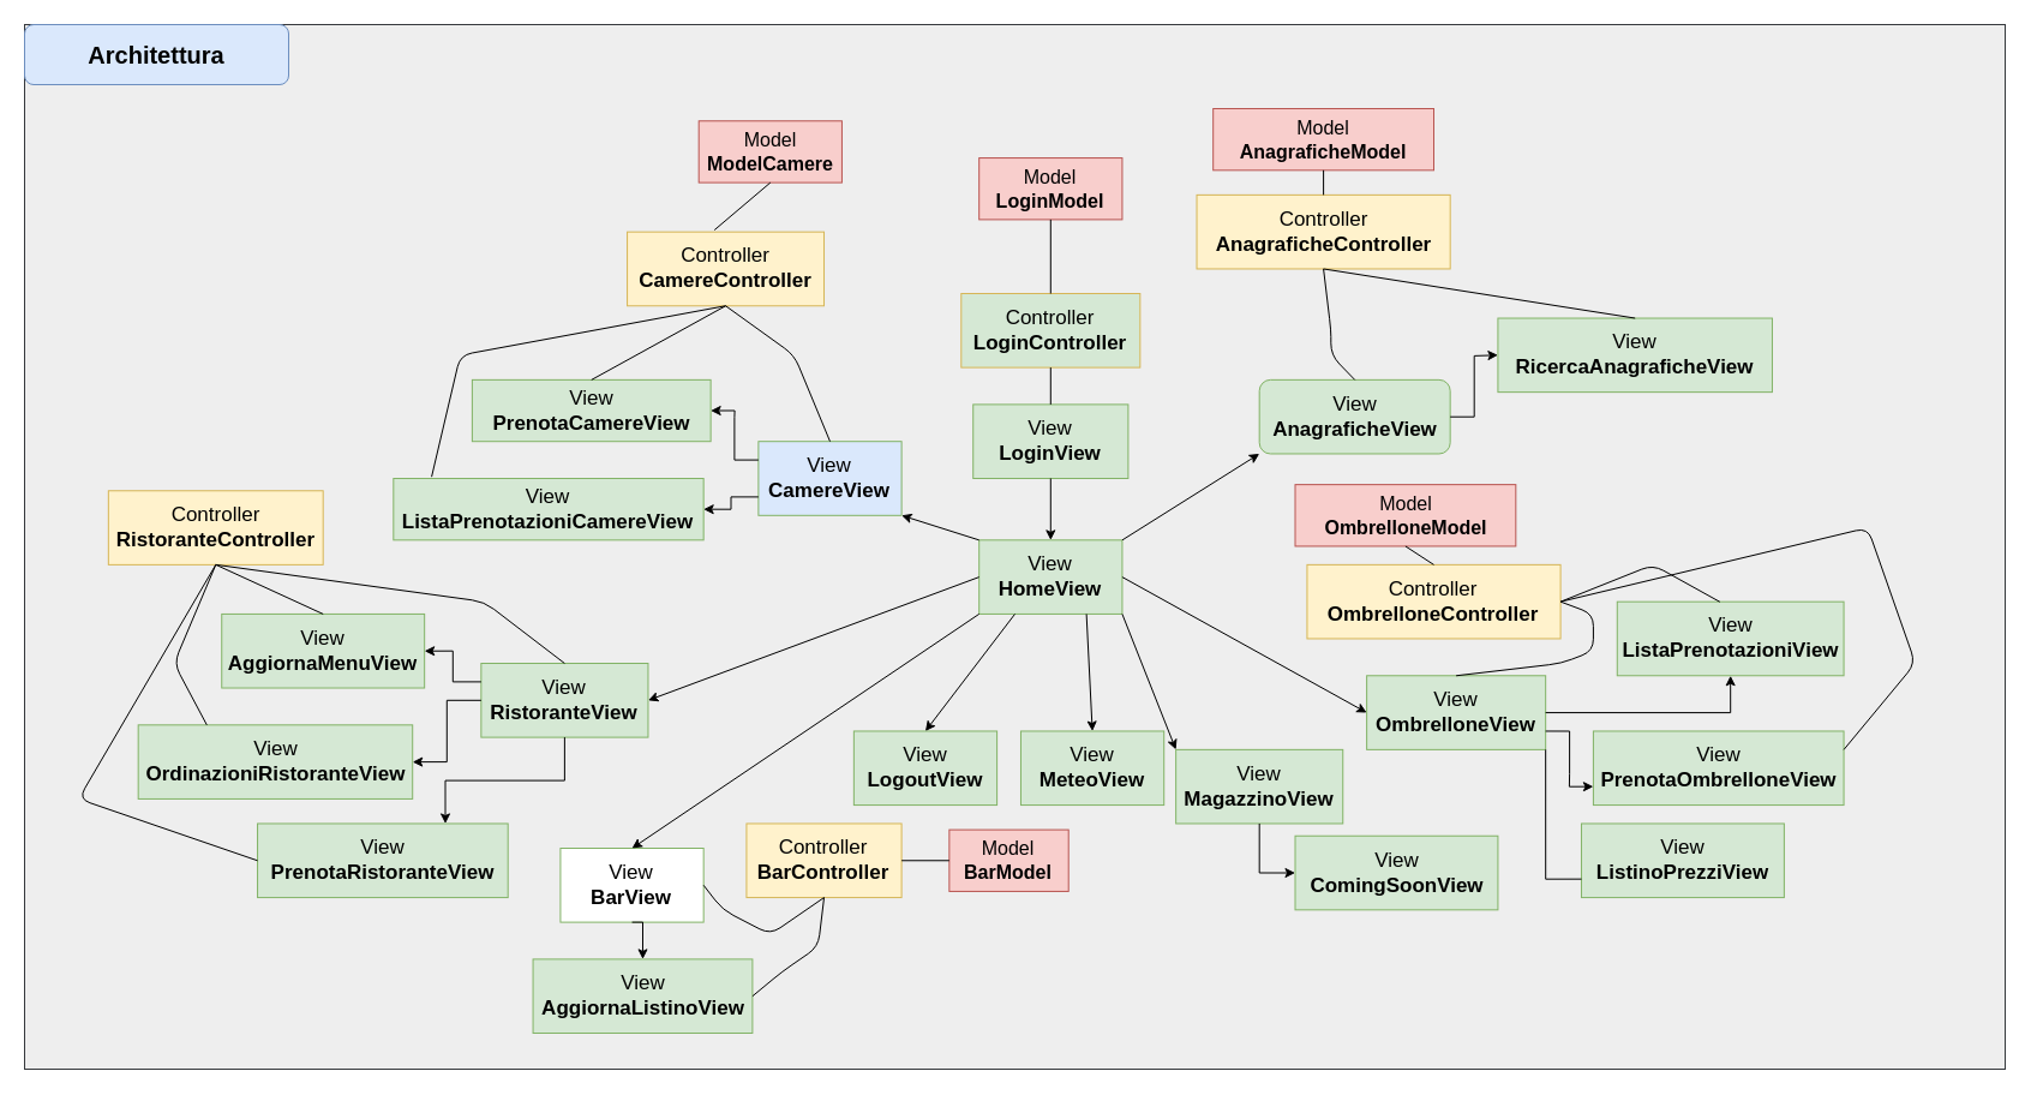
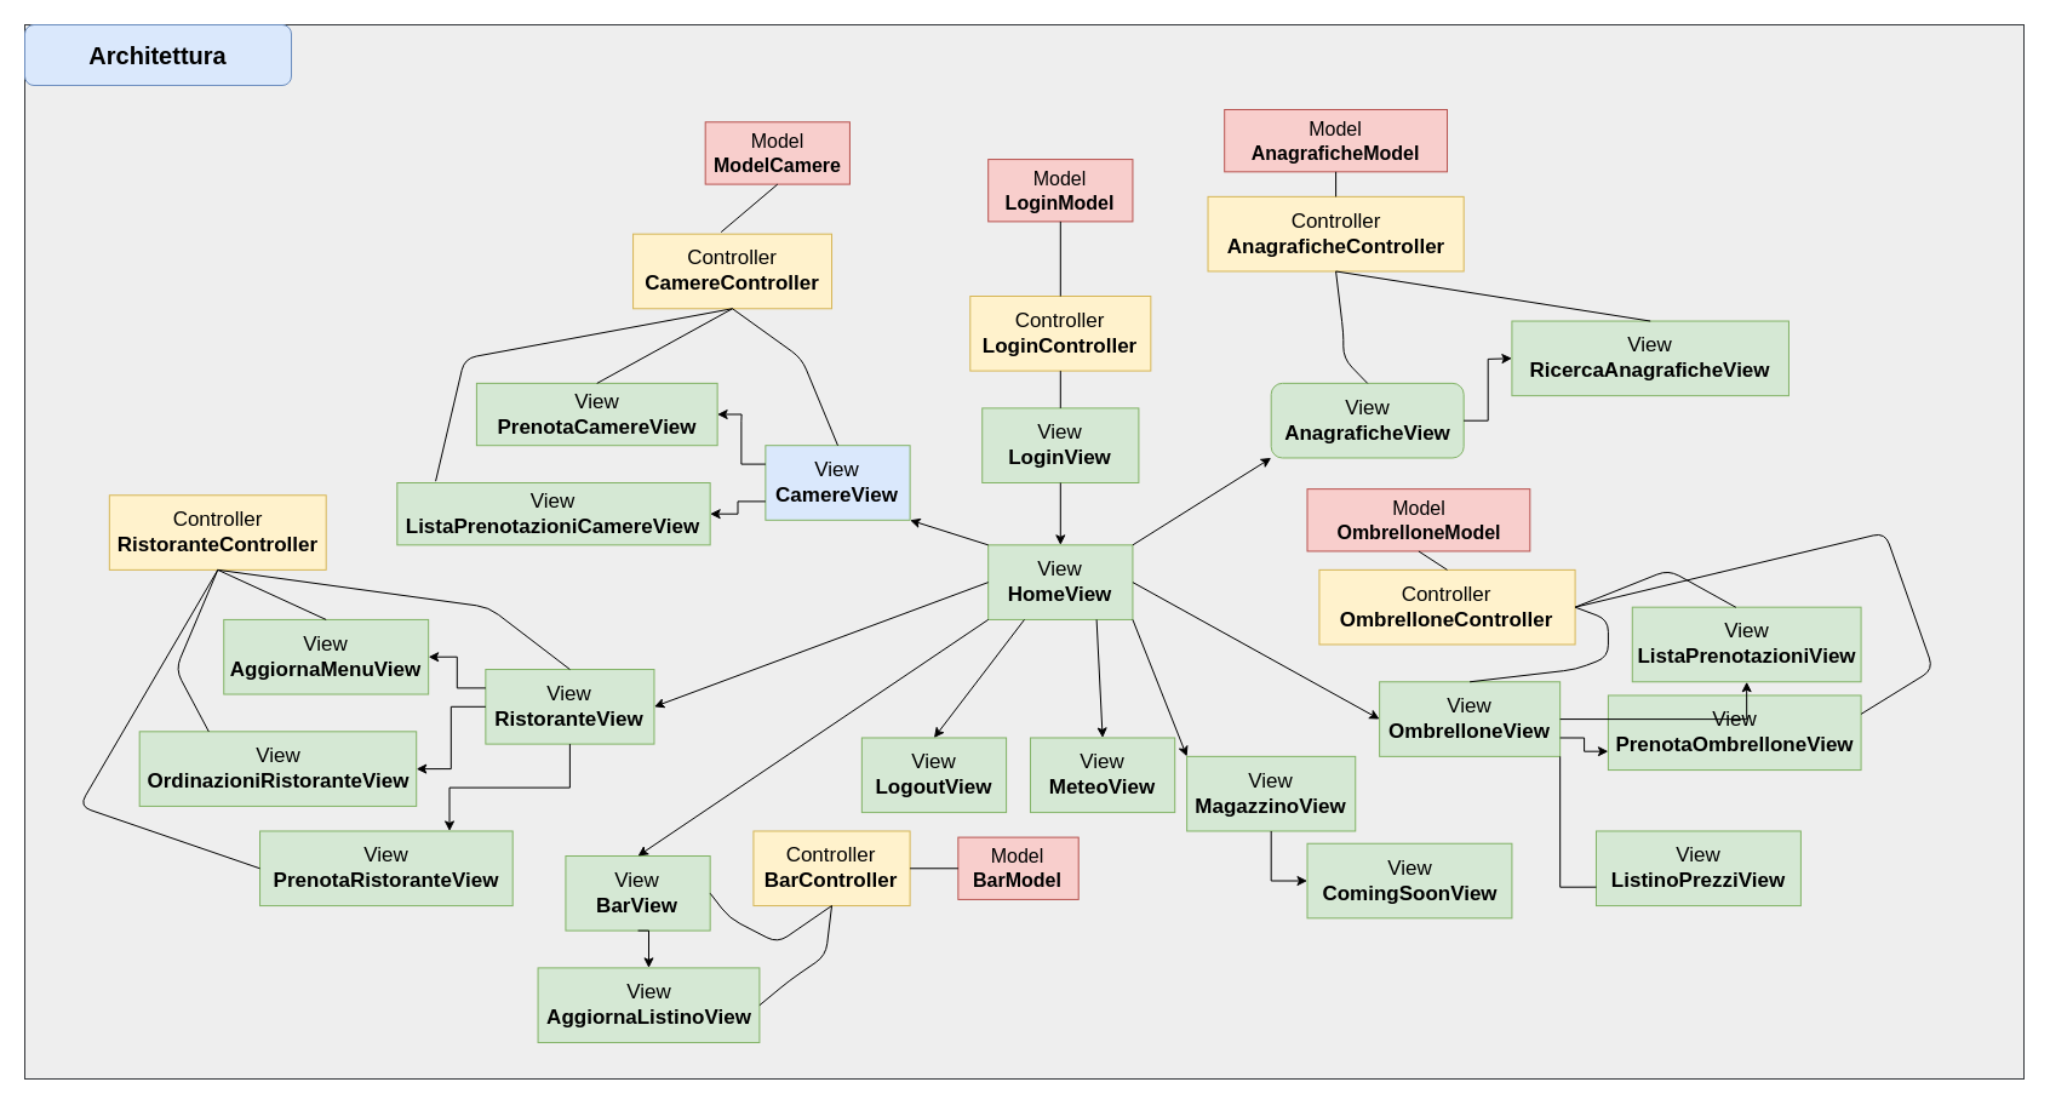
- <mxCell id="6" value="Controller&lt;br&gt;&lt;b&gt;LoginController&lt;/b&gt;" style="rounded=0;whiteSpace=wrap;html=1;fillColor=#d5e8d4;strokeColor=#d6b656;fontSize=17;" vertex="1" parent="3"><mxGeometry x="735.287" y="154" width="149.045" height="61.6" as="geometry" /></mxCell>
+ <mxCell id="6" value="Controller&lt;br&gt;&lt;b&gt;LoginController&lt;/b&gt;" style="rounded=0;whiteSpace=wrap;html=1;fillColor=#fff2cc;strokeColor=#d6b656;fontSize=17;" vertex="1" parent="3"><mxGeometry x="735.287" y="154" width="149.045" height="61.6" as="geometry" /></mxCell>
- <mxCell id="41" value="&lt;font style=&quot;font-size: 17px&quot;&gt;View&lt;br&gt;&lt;b&gt;PrenotaOmbrelloneView&lt;/b&gt;&lt;/font&gt;" style="rounded=0;whiteSpace=wrap;html=1;fillColor=#d5e8d4;strokeColor=#82b366;" vertex="1" parent="3"><mxGeometry x="1261.911" y="518.467" width="208.662" height="61.6" as="geometry" /></mxCell>
+ <mxCell id="41" value="&lt;font style=&quot;font-size: 17px&quot;&gt;View&lt;br&gt;&lt;b&gt;PrenotaOmbrelloneView&lt;/b&gt;&lt;/font&gt;" style="rounded=0;whiteSpace=wrap;html=1;fillColor=#d5e8d4;strokeColor=#82b366;" vertex="1" parent="3"><mxGeometry x="1261.911" y="483.467" width="208.662" height="61.6" as="geometry" /></mxCell>
- <mxCell id="11" value="&lt;font style=&quot;font-size: 17px&quot;&gt;View&lt;br&gt;&lt;b&gt;BarView&lt;br&gt;&lt;/b&gt;&lt;/font&gt;" style="rounded=0;whiteSpace=wrap;html=1;fillColor=#ffffff;strokeColor=#82b366;" vertex="1" parent="3"><mxGeometry x="401.427" y="616" width="119.236" height="61.6" as="geometry" /></mxCell>
+ <mxCell id="11" value="&lt;font style=&quot;font-size: 17px&quot;&gt;View&lt;br&gt;&lt;b&gt;BarView&lt;br&gt;&lt;/b&gt;&lt;/font&gt;" style="rounded=0;whiteSpace=wrap;html=1;fillColor=#d5e8d4;strokeColor=#82b366;" vertex="1" parent="3"><mxGeometry x="401.427" y="616" width="119.236" height="61.6" as="geometry" /></mxCell>
